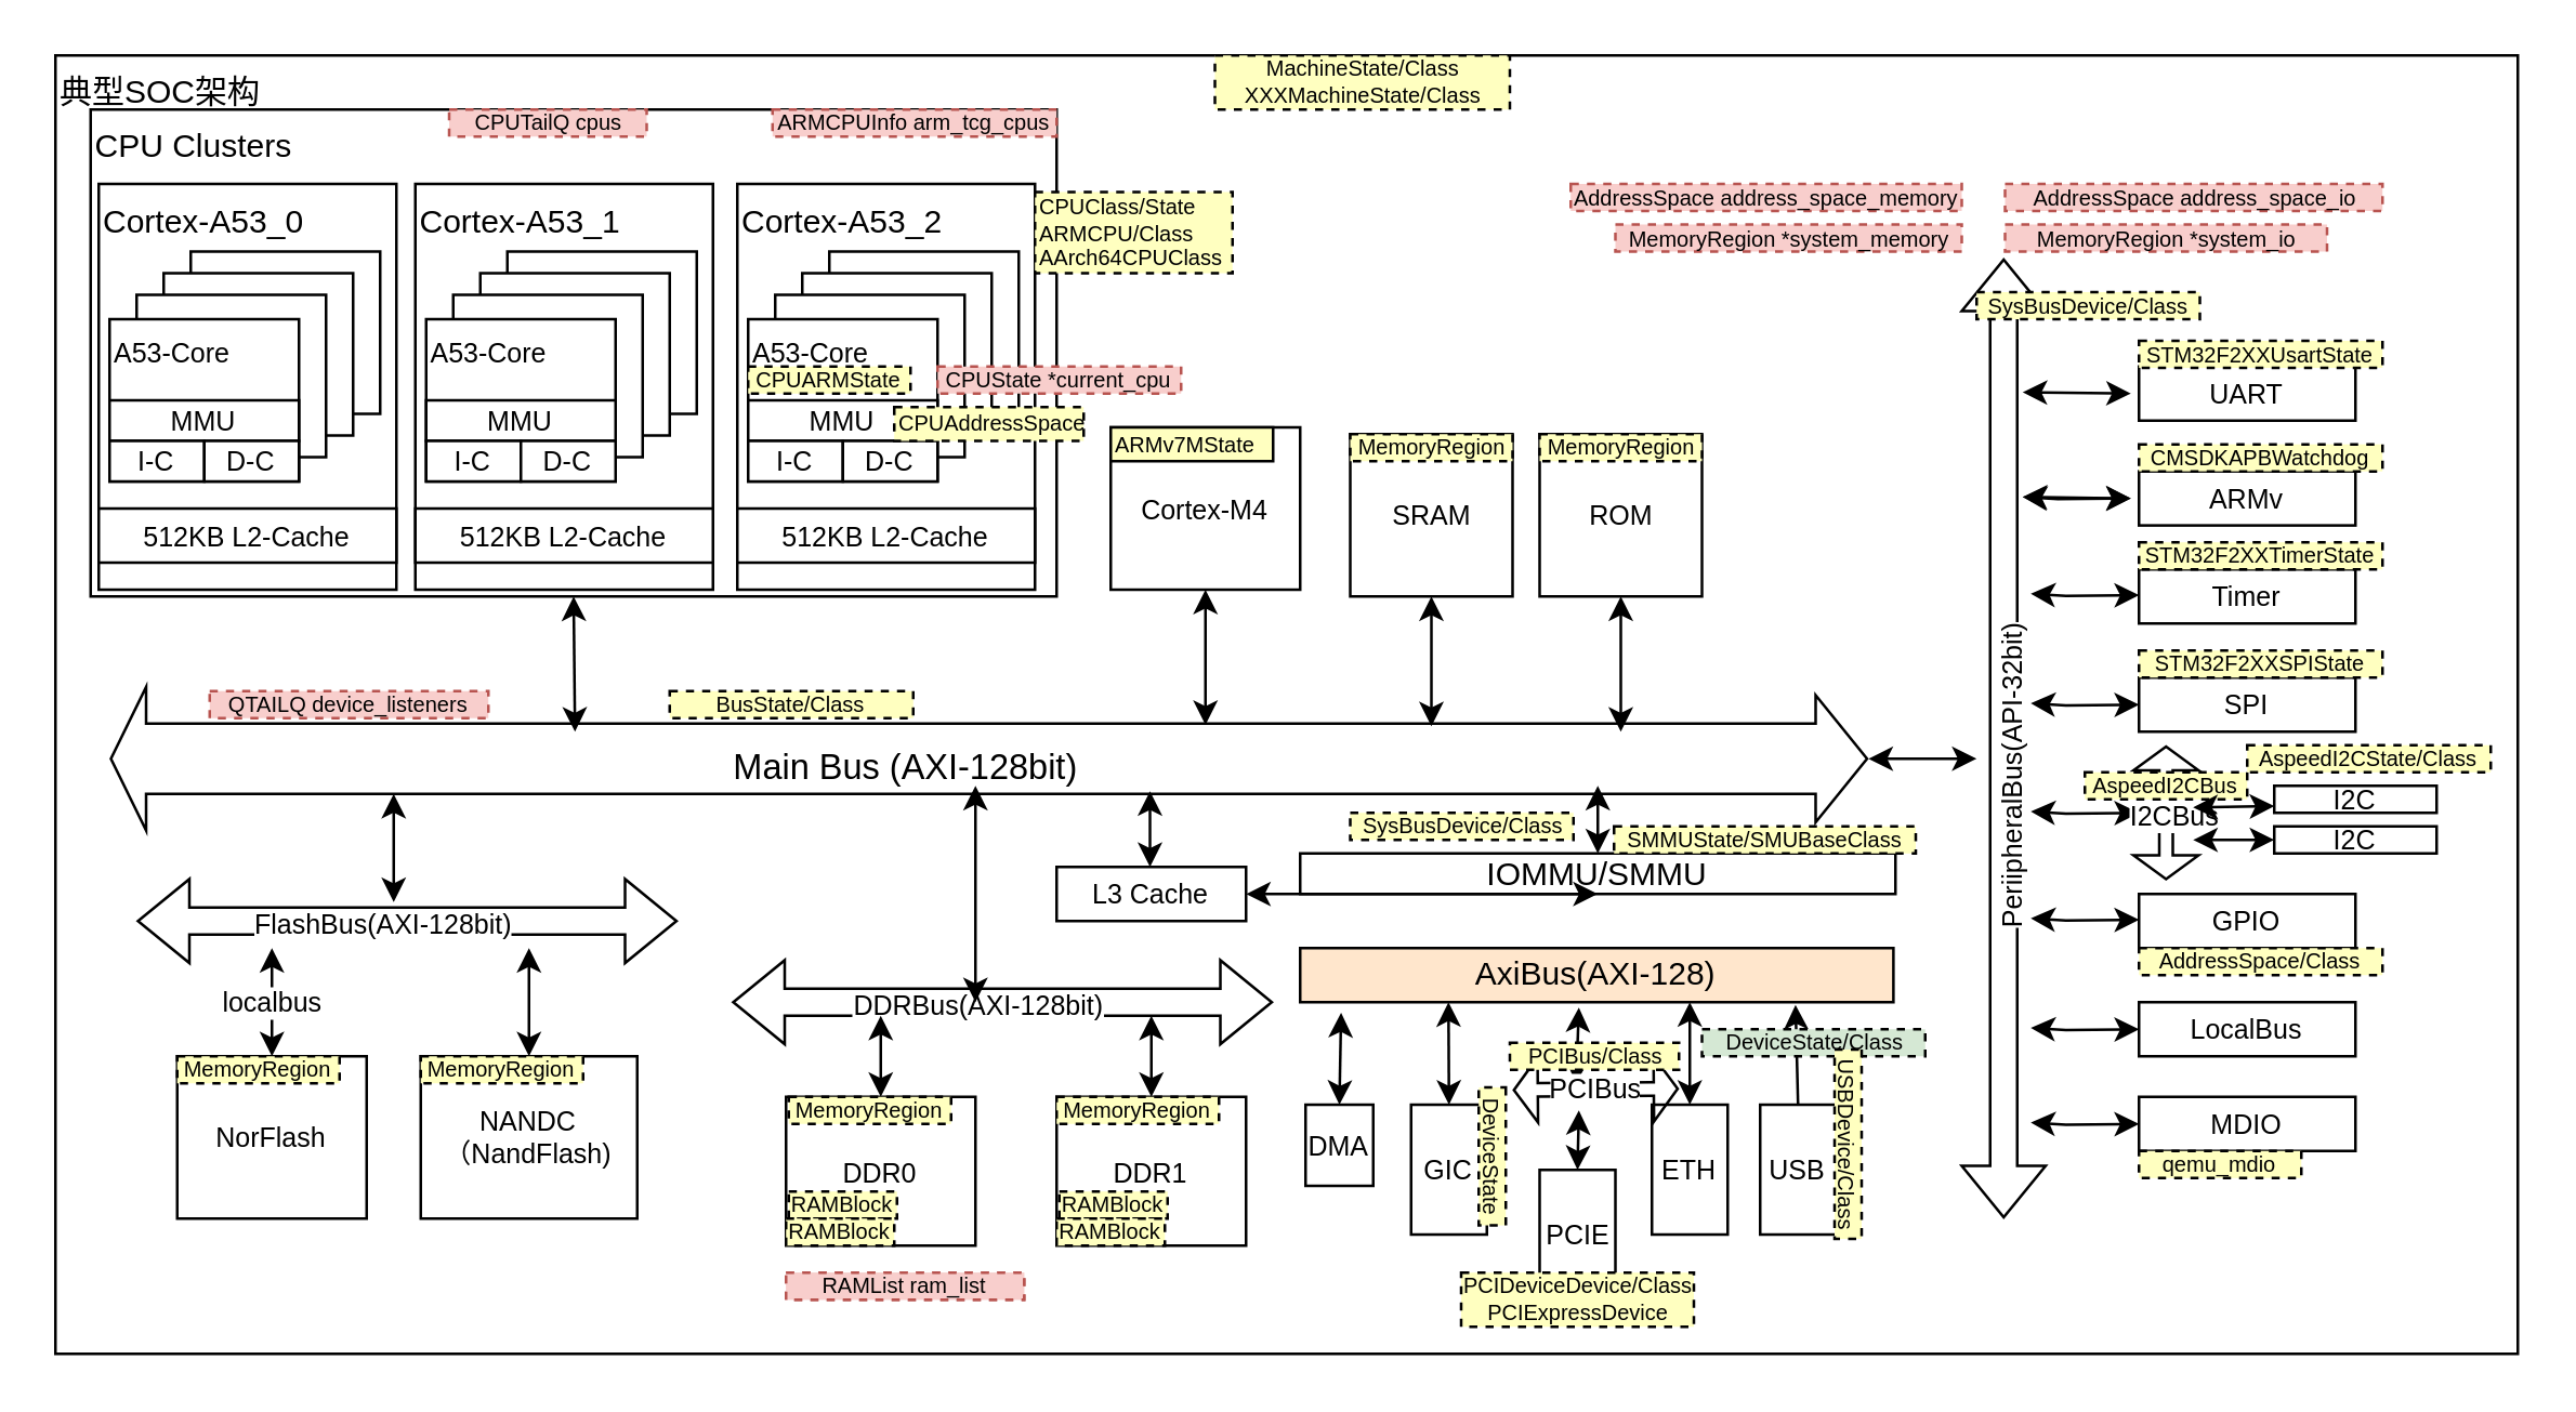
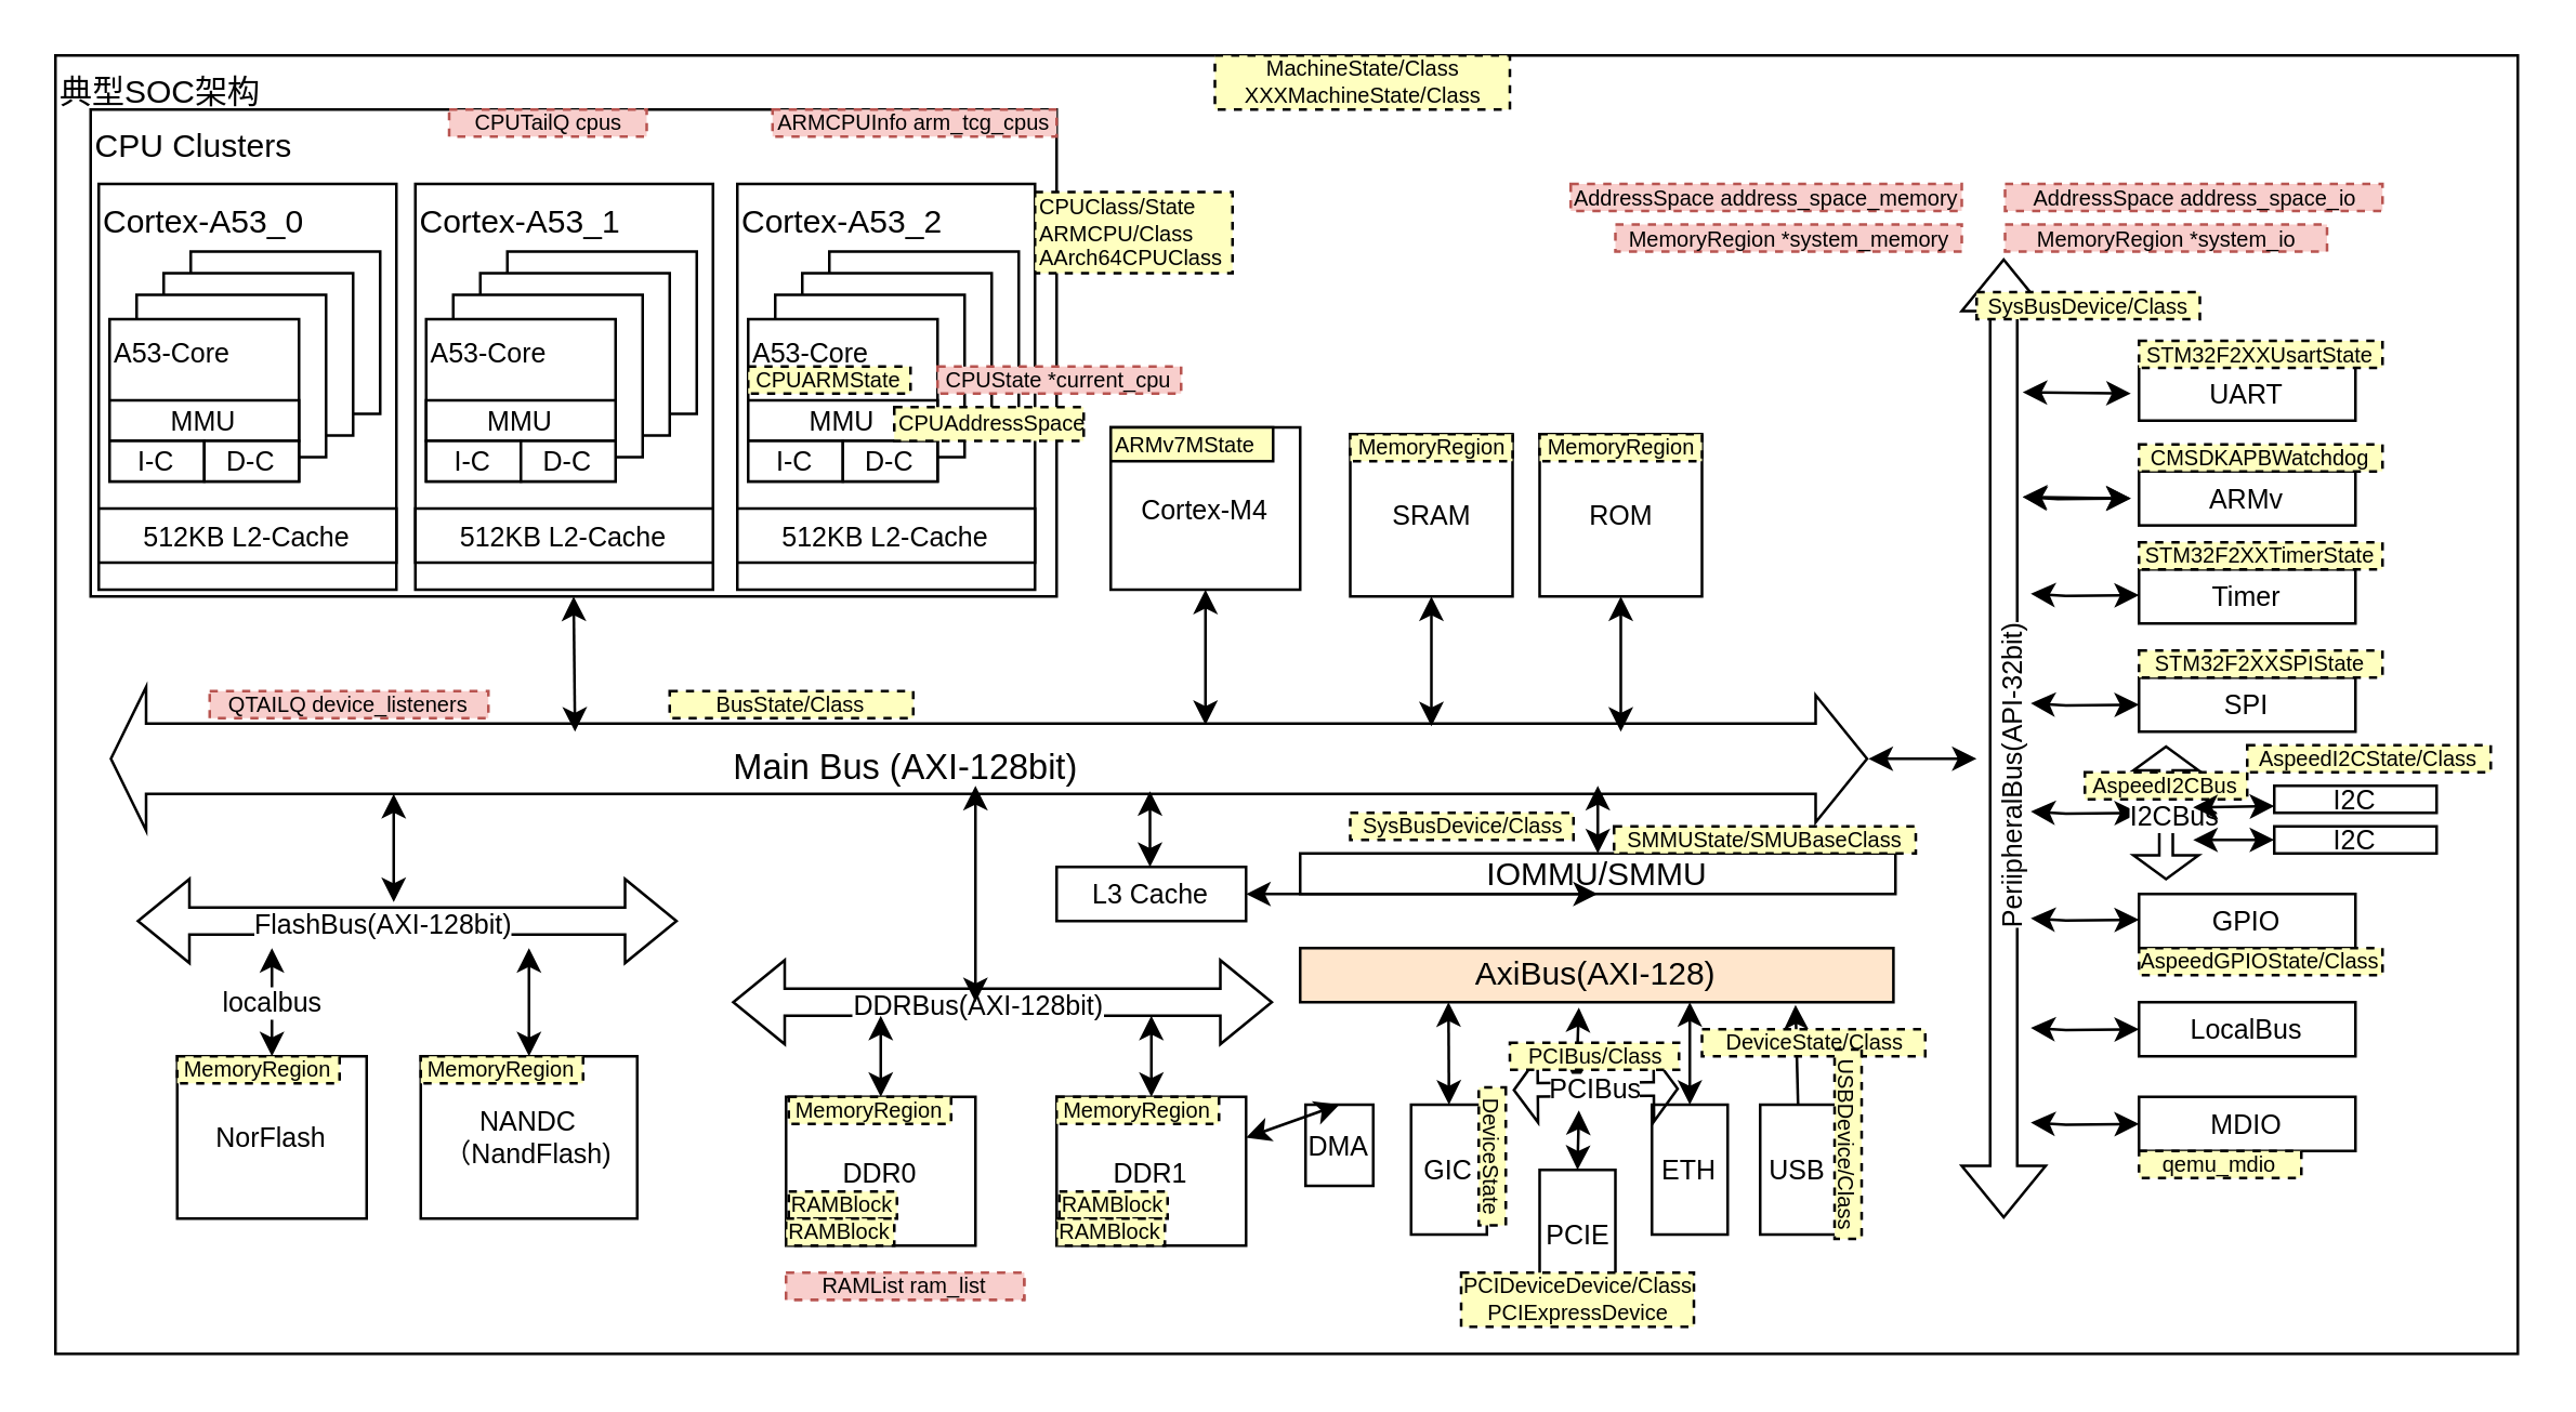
- <mxCell id="126" value="&lt;div style=&quot;text-align: left&quot;&gt;AddressSpace/Class&lt;br&gt;&lt;/div&gt;" style="rounded=0;whiteSpace=wrap;html=1;fontSize=8;dashed=1;fillColor=#FFFFC0;" vertex="1" parent="1"><mxGeometry x="790" y="350" width="90" height="10" as="geometry" /></mxCell>
+ <mxCell id="126" value="&lt;div style=&quot;text-align: left&quot;&gt;AspeedGPIOState/Class&lt;br&gt;&lt;/div&gt;" style="rounded=0;whiteSpace=wrap;html=1;fontSize=8;dashed=1;fillColor=#FFFFC0;" vertex="1" parent="1"><mxGeometry x="790" y="350" width="90" height="10" as="geometry" /></mxCell>
- <mxCell id="109" value="DeviceState/Class" style="rounded=0;whiteSpace=wrap;html=1;fontSize=8;dashed=1;fillColor=#d5e8d4;" vertex="1" parent="1"><mxGeometry x="628.5" y="380" width="82.5" height="10" as="geometry" /></mxCell>
+ <mxCell id="109" value="DeviceState/Class" style="rounded=0;whiteSpace=wrap;html=1;fontSize=8;dashed=1;fillColor=#FFFFC0;" vertex="1" parent="1"><mxGeometry x="628.5" y="380" width="82.5" height="10" as="geometry" /></mxCell>
- <mxCell id="108" value="" style="endArrow=classic;startArrow=classic;html=1;fontSize=12;exitX=0.5;exitY=0;exitDx=0;exitDy=0;entryX=0.069;entryY=1.197;entryDx=0;entryDy=0;entryPerimeter=0;" edge="1" parent="1" source="18" target="51"><mxGeometry width="50" height="50" relative="1" as="geometry"><mxPoint x="470" y="550" as="sourcePoint" /><mxPoint x="520" y="500" as="targetPoint" /></mxGeometry></mxCell>
+ <mxCell id="108" value="" style="endArrow=classic;startArrow=classic;html=1;fontSize=12;exitX=0.5;exitY=0;exitDx=0;exitDy=0;" edge="1" parent="1" source="18" target="31"><mxGeometry width="50" height="50" relative="1" as="geometry"><mxPoint x="470" y="550" as="sourcePoint" /><mxPoint x="520" y="500" as="targetPoint" /></mxGeometry></mxCell>
